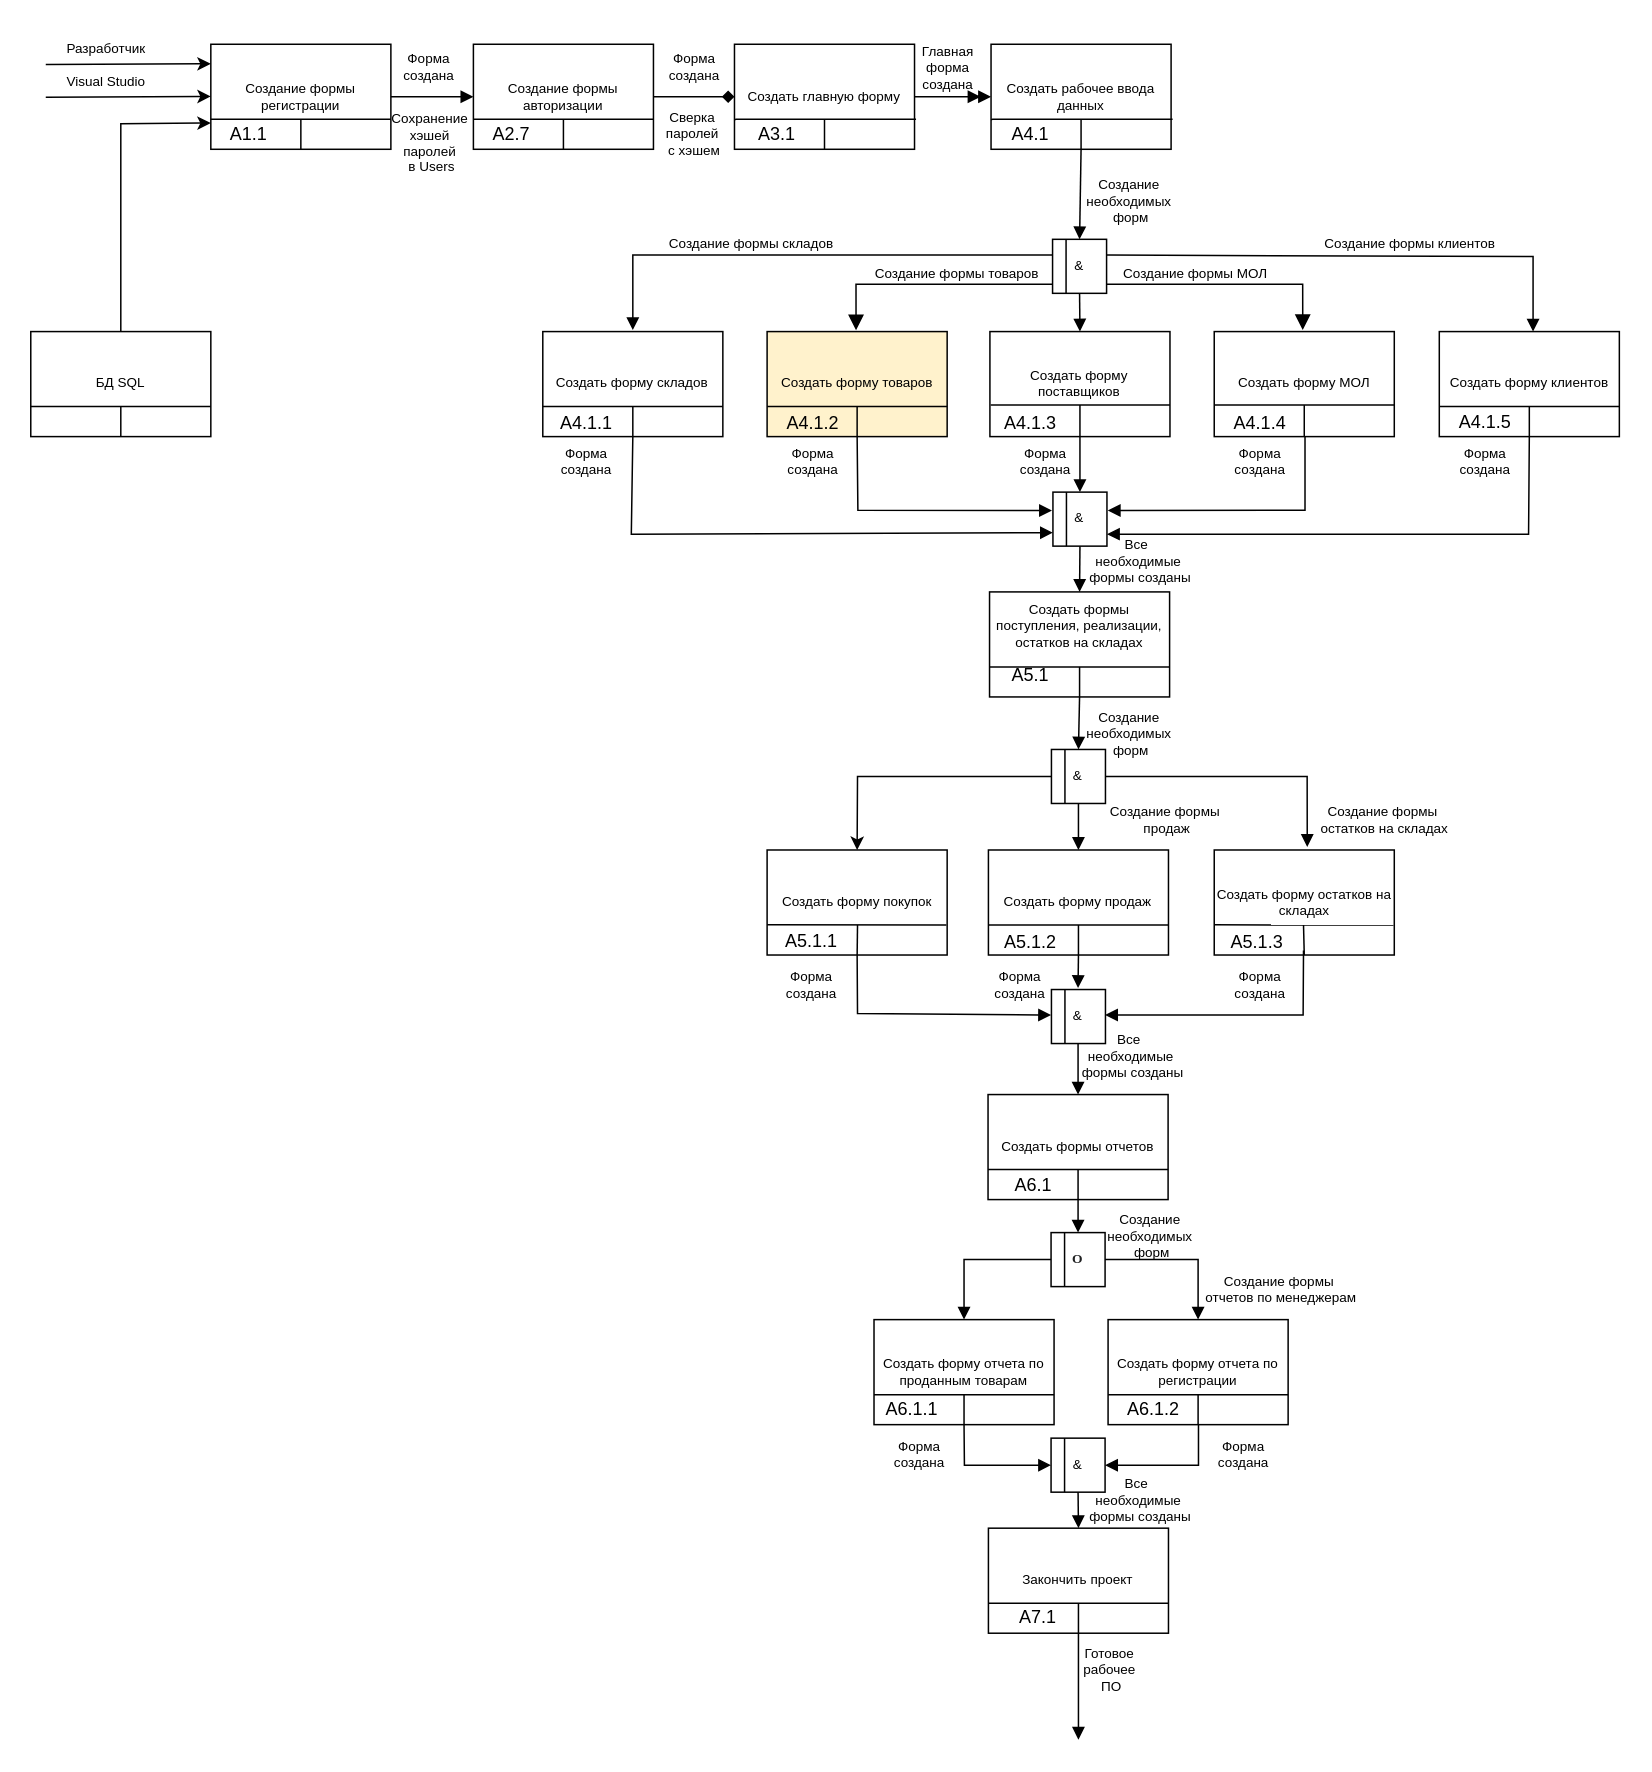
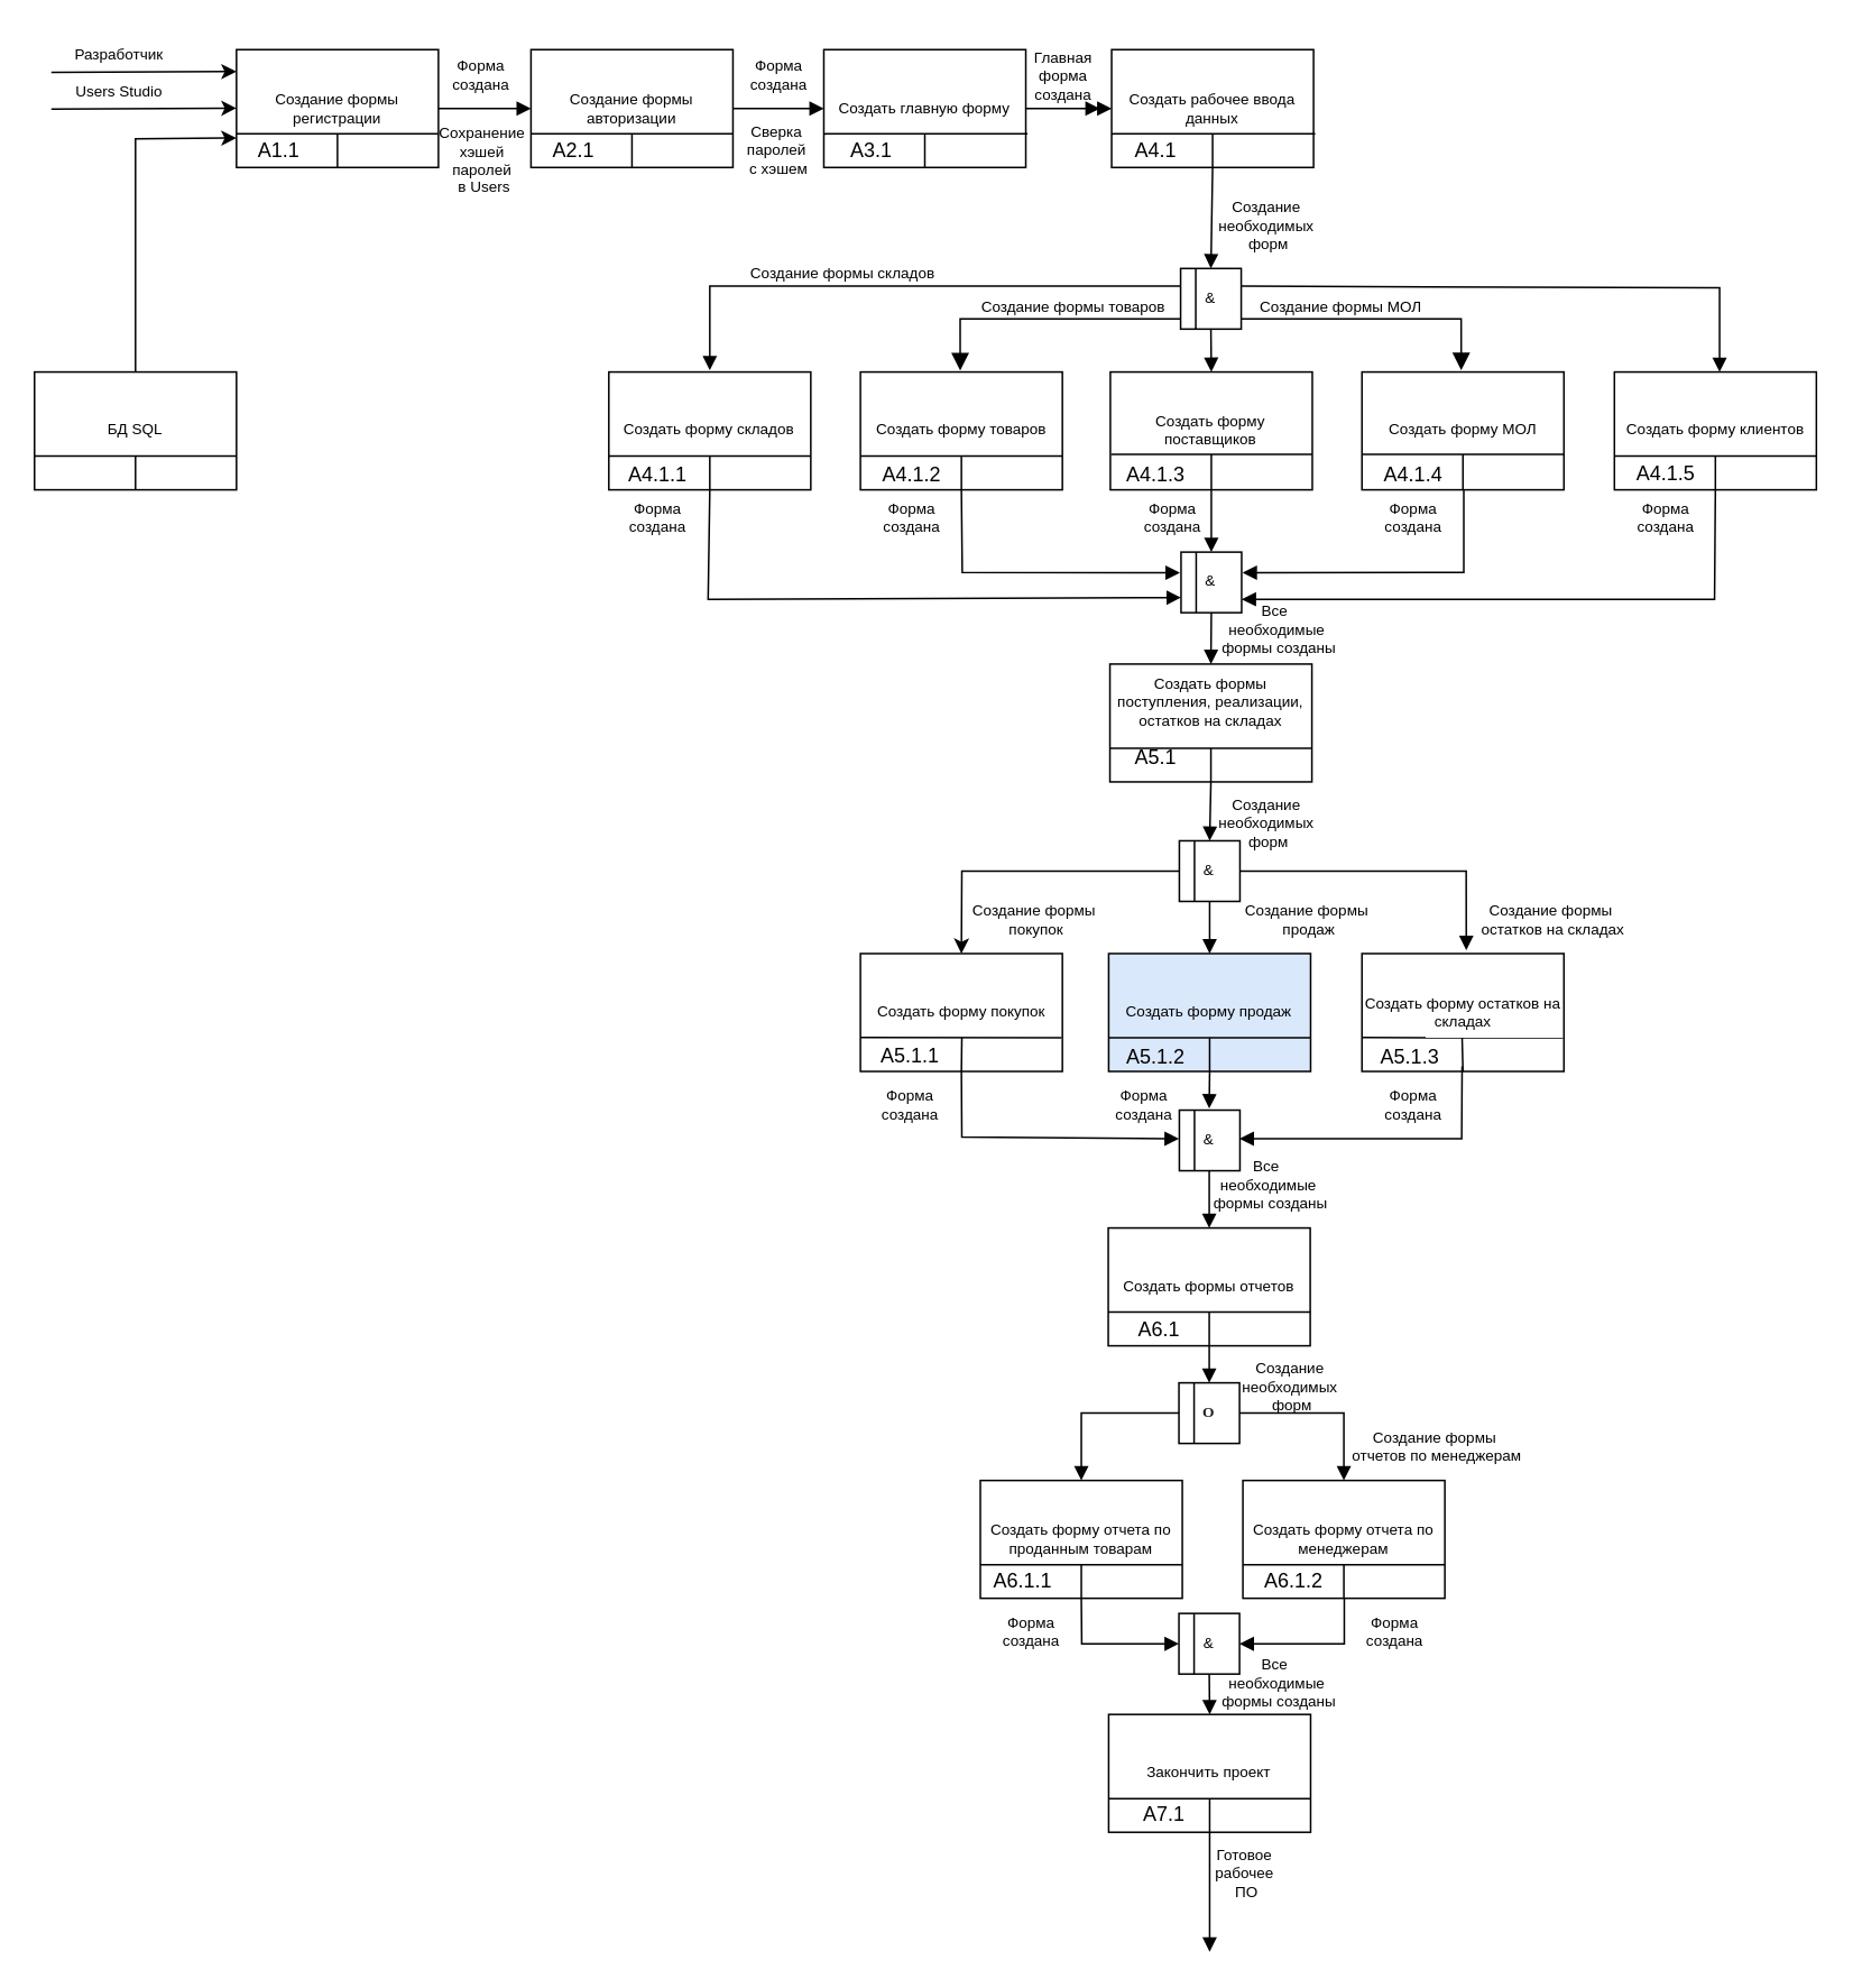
- <mxCell id="104" value="Visual Studio" style="text;html=1;align=center;verticalAlign=middle;resizable=0;points=[];autosize=1;strokeColor=none;fillColor=none;fontSize=9;" vertex="1" parent="1"><mxGeometry x="30" y="44" width="80" height="20" as="geometry" /></mxCell>
+ <mxCell id="104" value="Users Studio" style="text;html=1;align=center;verticalAlign=middle;resizable=0;points=[];autosize=1;strokeColor=none;fillColor=none;fontSize=9;" vertex="1" parent="1"><mxGeometry x="30" y="44" width="80" height="20" as="geometry" /></mxCell>
- <mxCell id="9" value="" style="endArrow=diamond;html=1;rounded=0;entryX=0;entryY=0.5;entryDx=0;entryDy=0;exitX=1;exitY=0.5;exitDx=0;exitDy=0;fontSize=9;endFill=1;" parent="1" source="2" target="5" edge="1"><mxGeometry width="50" height="50" relative="1" as="geometry"><mxPoint x="240" y="66" as="sourcePoint" /><mxPoint x="491.2" y="68.86" as="targetPoint" /></mxGeometry></mxCell>
+ <mxCell id="9" value="" style="endArrow=block;html=1;rounded=0;entryX=0;entryY=0.5;entryDx=0;entryDy=0;exitX=1;exitY=0.5;exitDx=0;exitDy=0;fontSize=9;endFill=1;" parent="1" source="2" target="5" edge="1"><mxGeometry width="50" height="50" relative="1" as="geometry"><mxPoint x="240" y="66" as="sourcePoint" /><mxPoint x="491.2" y="68.86" as="targetPoint" /></mxGeometry></mxCell>
- <mxCell id="114" value="A2.7" style="text;html=1;align=center;verticalAlign=middle;resizable=0;points=[];autosize=1;strokeColor=none;fillColor=none;" vertex="1" parent="1"><mxGeometry x="315" y="74" width="50" height="30" as="geometry" /></mxCell>
+ <mxCell id="114" value="A2.1" style="text;html=1;align=center;verticalAlign=middle;resizable=0;points=[];autosize=1;strokeColor=none;fillColor=none;" vertex="1" parent="1"><mxGeometry x="315" y="74" width="50" height="30" as="geometry" /></mxCell>
- <mxCell id="150" value="Создание формы клиентов" style="text;html=1;align=center;verticalAlign=middle;resizable=0;points=[];autosize=1;strokeColor=none;fillColor=none;fontSize=9;" vertex="1" parent="1"><mxGeometry x="868.75" y="152" width="140" height="20" as="geometry" /></mxCell>
- <mxCell id="16" value="Создать&amp;nbsp;форму товаров" style="rounded=0;whiteSpace=wrap;html=1;movable=1;resizable=1;rotatable=1;deletable=1;editable=1;locked=0;connectable=1;fontSize=9;fillColor=#fff2cc;" vertex="1" parent="1"><mxGeometry x="510.75" y="220.49" width="120" height="70" as="geometry" /></mxCell>
+ <mxCell id="16" value="Создать&amp;nbsp;форму товаров" style="rounded=0;whiteSpace=wrap;html=1;movable=1;resizable=1;rotatable=1;deletable=1;editable=1;locked=0;connectable=1;fontSize=9;" vertex="1" parent="1"><mxGeometry x="510.75" y="220.49" width="120" height="70" as="geometry" /></mxCell>
+ <mxCell id="152" value="Создание формы&amp;nbsp;&lt;div&gt;покупок&lt;/div&gt;" style="text;html=1;align=center;verticalAlign=middle;resizable=0;points=[];autosize=1;strokeColor=none;fillColor=none;fontSize=9;" vertex="1" parent="1"><mxGeometry x="565" y="526" width="100" height="40" as="geometry" /></mxCell>
- <mxCell id="48" value="Создать&amp;nbsp;форму продаж" style="rounded=0;whiteSpace=wrap;html=1;movable=1;resizable=1;rotatable=1;deletable=1;editable=1;locked=0;connectable=1;fontSize=9;" vertex="1" parent="1"><mxGeometry x="658.25" y="566" width="120" height="70" as="geometry" /></mxCell>
+ <mxCell id="48" value="Создать&amp;nbsp;форму продаж" style="rounded=0;whiteSpace=wrap;html=1;movable=1;resizable=1;rotatable=1;deletable=1;editable=1;locked=0;connectable=1;fontSize=9;fillColor=#dae8fc;" vertex="1" parent="1"><mxGeometry x="658.25" y="566" width="120" height="70" as="geometry" /></mxCell>
- <mxCell id="79" value="Создать форму отчета по регистрации" style="rounded=0;whiteSpace=wrap;html=1;movable=1;resizable=1;rotatable=1;deletable=1;editable=1;locked=0;connectable=1;fontSize=9;" vertex="1" parent="1"><mxGeometry x="738" y="879" width="120" height="70" as="geometry" /></mxCell>
+ <mxCell id="79" value="Создать форму отчета по менеджерам" style="rounded=0;whiteSpace=wrap;html=1;movable=1;resizable=1;rotatable=1;deletable=1;editable=1;locked=0;connectable=1;fontSize=9;" vertex="1" parent="1"><mxGeometry x="738" y="879" width="120" height="70" as="geometry" /></mxCell>
